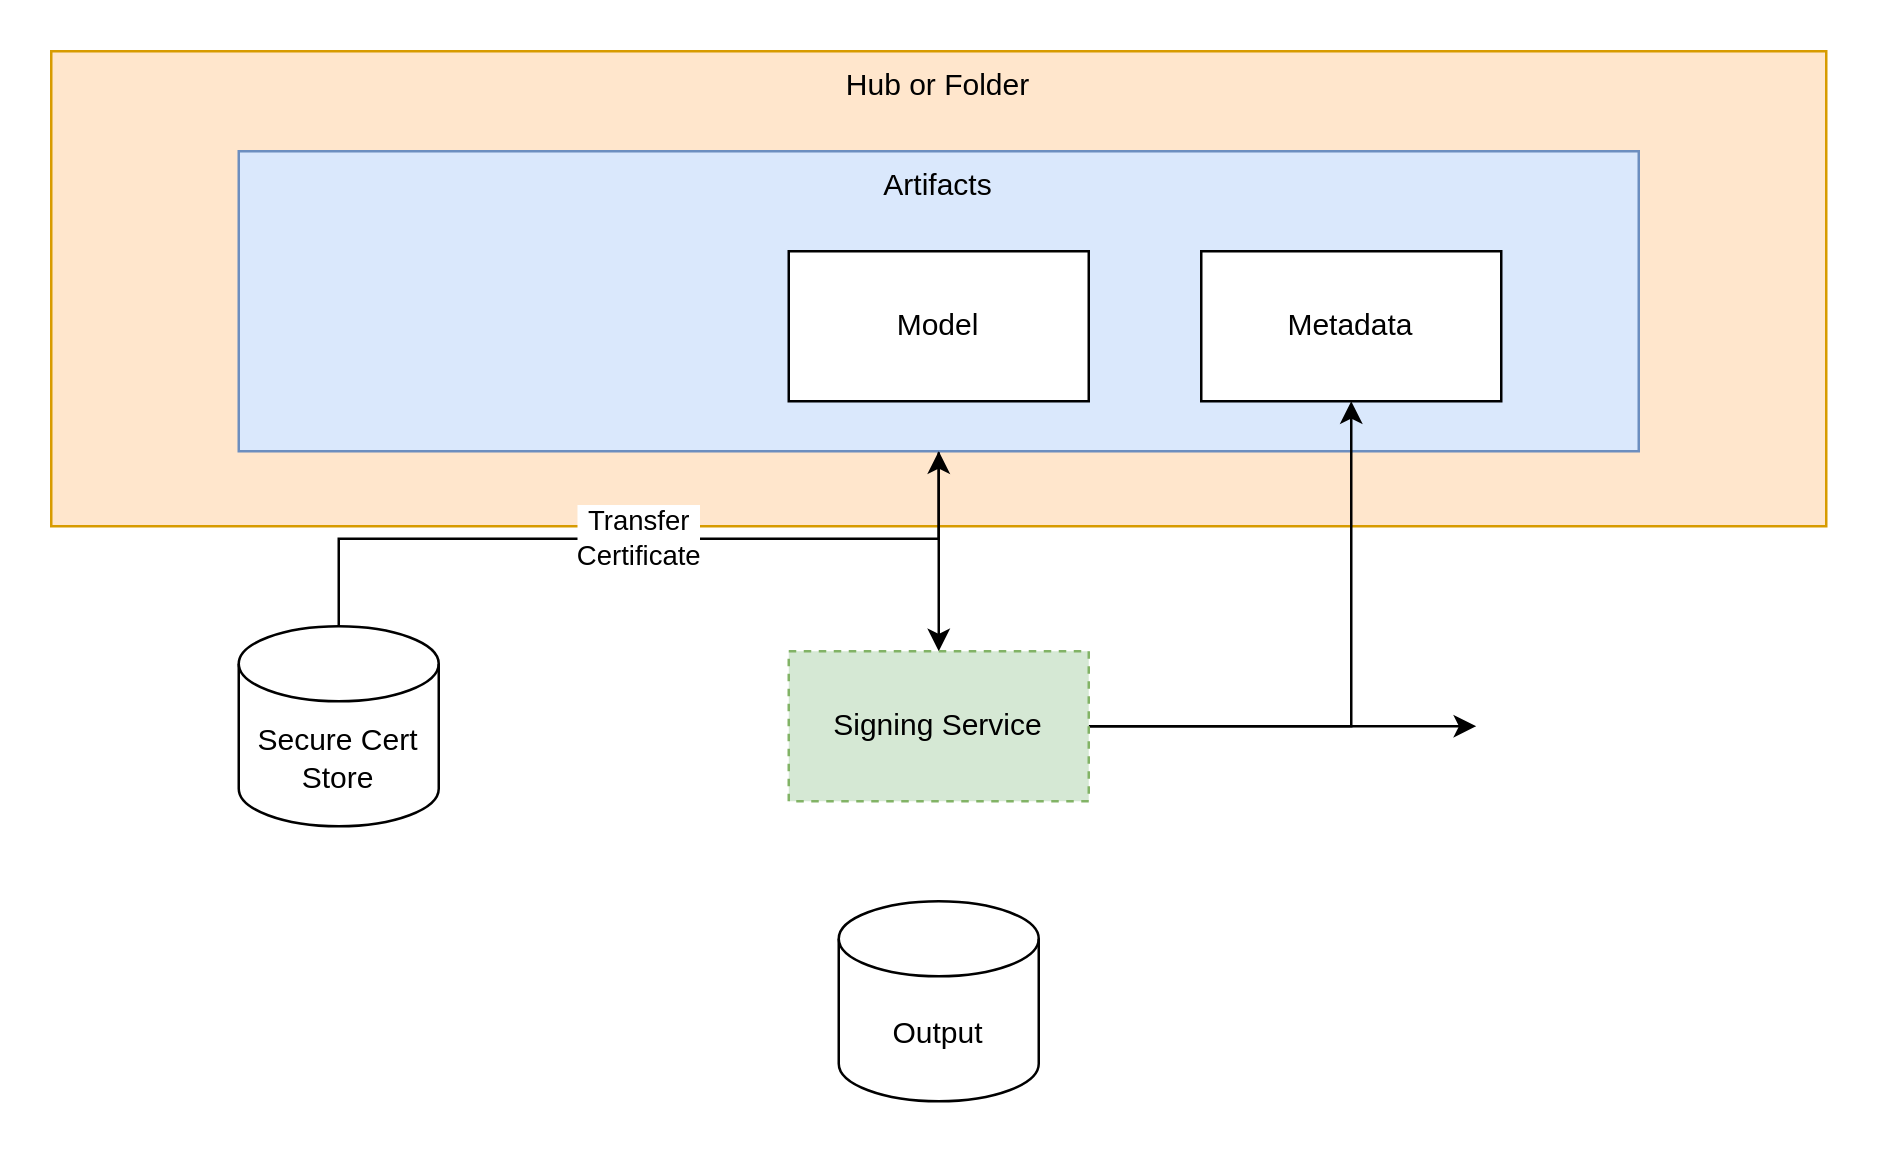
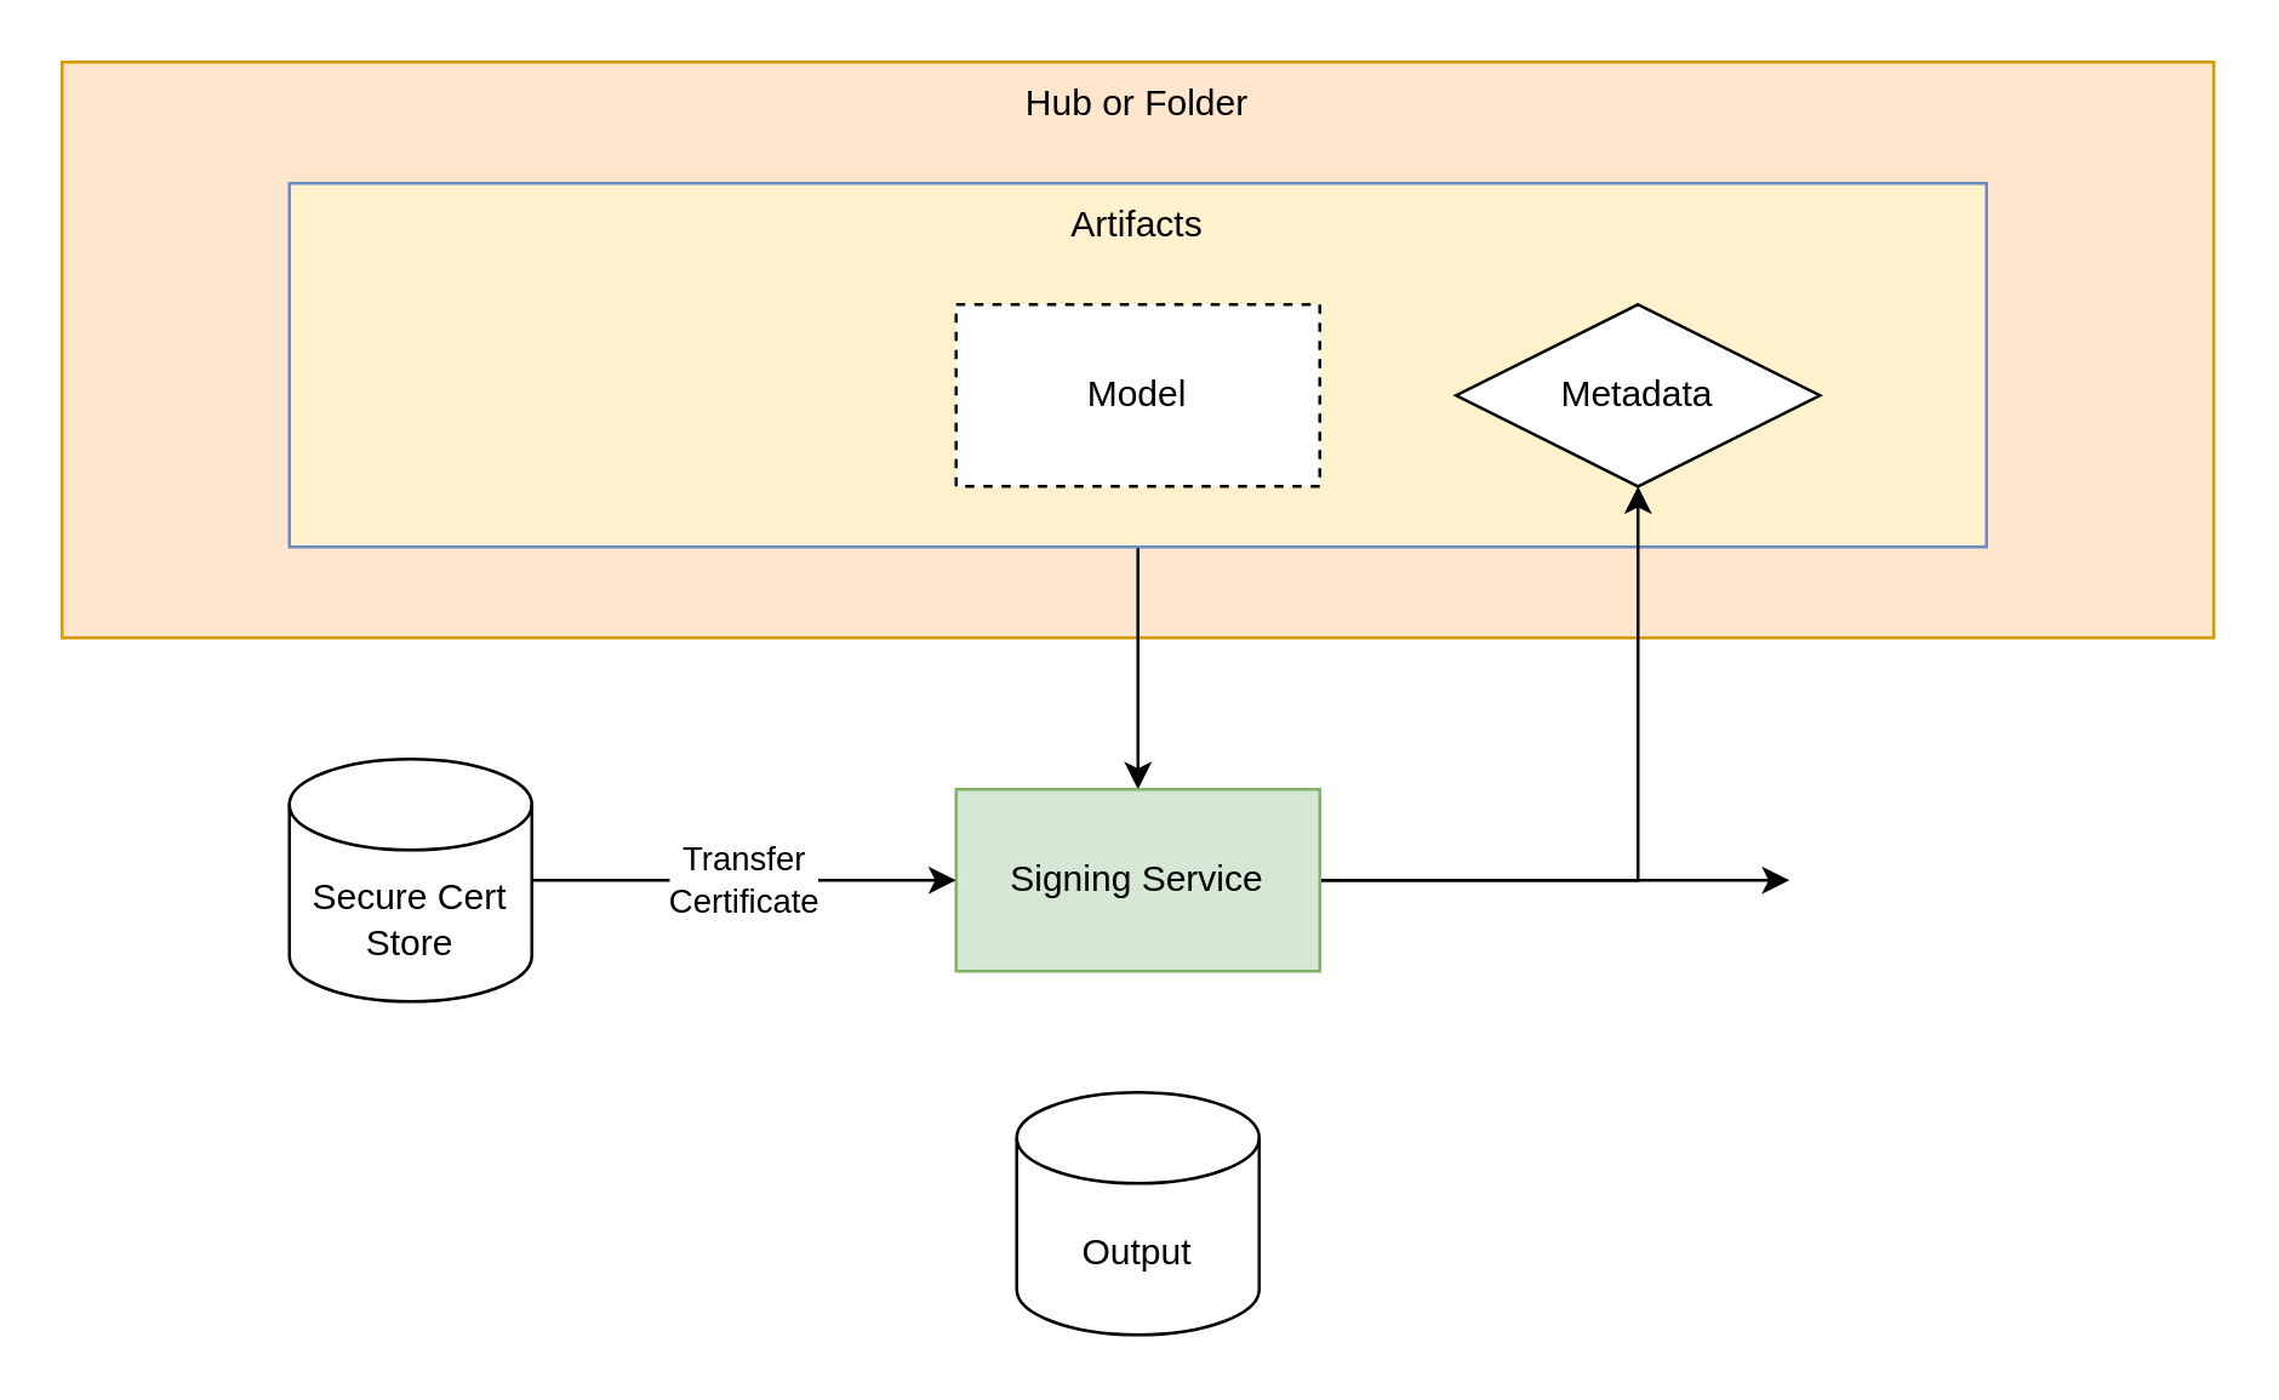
- <mxCell id="4" value="Artifacts" style="rounded=0;whiteSpace=wrap;html=1;verticalAlign=top;fillColor=#dae8fc;strokeColor=#6c8ebf;" parent="1" vertex="1"><mxGeometry x="95" y="60" width="560" height="120" as="geometry" /></mxCell>
+ <mxCell id="4" value="Artifacts" style="rounded=0;whiteSpace=wrap;html=1;verticalAlign=top;fillColor=#fff2cc;strokeColor=#6c8ebf;" parent="1" vertex="1"><mxGeometry x="95" y="60" width="560" height="120" as="geometry" /></mxCell>
- <mxCell id="5" value="Model" style="rounded=0;whiteSpace=wrap;html=1;" parent="1" vertex="1"><mxGeometry x="315" y="100" width="120" height="60" as="geometry" /></mxCell>
+ <mxCell id="5" value="Model" style="rounded=0;whiteSpace=wrap;html=1;dashed=1;" parent="1" vertex="1"><mxGeometry x="315" y="100" width="120" height="60" as="geometry" /></mxCell>
- <mxCell id="9" value="Metadata" style="rounded=0;whiteSpace=wrap;html=1;strokeColor=default;align=center;verticalAlign=middle;fontFamily=Helvetica;fontSize=12;fontColor=default;fillColor=default;" parent="1" vertex="1"><mxGeometry x="480" y="100" width="120" height="60" as="geometry" /></mxCell>
+ <mxCell id="9" value="Metadata" style="rhombus;whiteSpace=wrap;html=1;strokeColor=default;align=center;verticalAlign=middle;fontFamily=Helvetica;fontSize=12;fontColor=default;fillColor=default;" parent="1" vertex="1"><mxGeometry x="480" y="100" width="120" height="60" as="geometry" /></mxCell>
- <mxCell id="10" value="Transfer&lt;div&gt;Certificate&lt;/div&gt;" style="edgeStyle=orthogonalEdgeStyle;rounded=0;orthogonalLoop=1;jettySize=auto;html=1;" parent="1" source="11" target="4" edge="1"><mxGeometry relative="1" as="geometry" /></mxCell>
+ <mxCell id="10" value="Transfer&lt;div&gt;Certificate&lt;/div&gt;" style="edgeStyle=orthogonalEdgeStyle;rounded=0;orthogonalLoop=1;jettySize=auto;html=1;" parent="1" source="11" target="8" edge="1"><mxGeometry relative="1" as="geometry" /></mxCell>
- <mxCell id="8" value="Signing Service" style="rounded=0;whiteSpace=wrap;html=1;fillColor=#d5e8d4;strokeColor=#82b366;dashed=1;" parent="1" vertex="1"><mxGeometry x="315" y="260" width="120" height="60" as="geometry" /></mxCell>
+ <mxCell id="8" value="Signing Service" style="rounded=0;whiteSpace=wrap;html=1;fillColor=#d5e8d4;strokeColor=#82b366;" parent="1" vertex="1"><mxGeometry x="315" y="260" width="120" height="60" as="geometry" /></mxCell>
